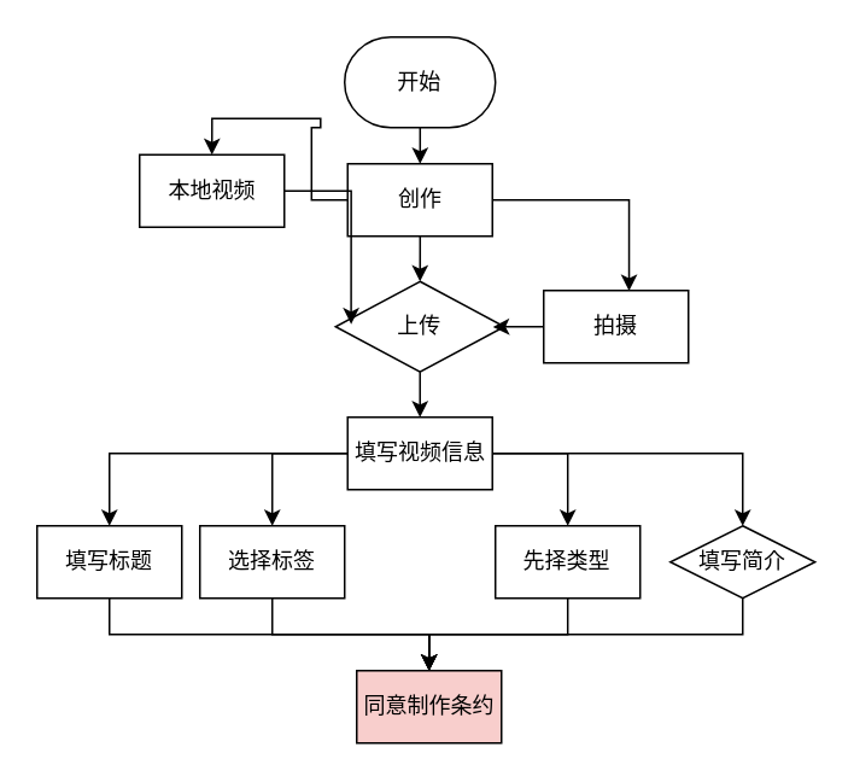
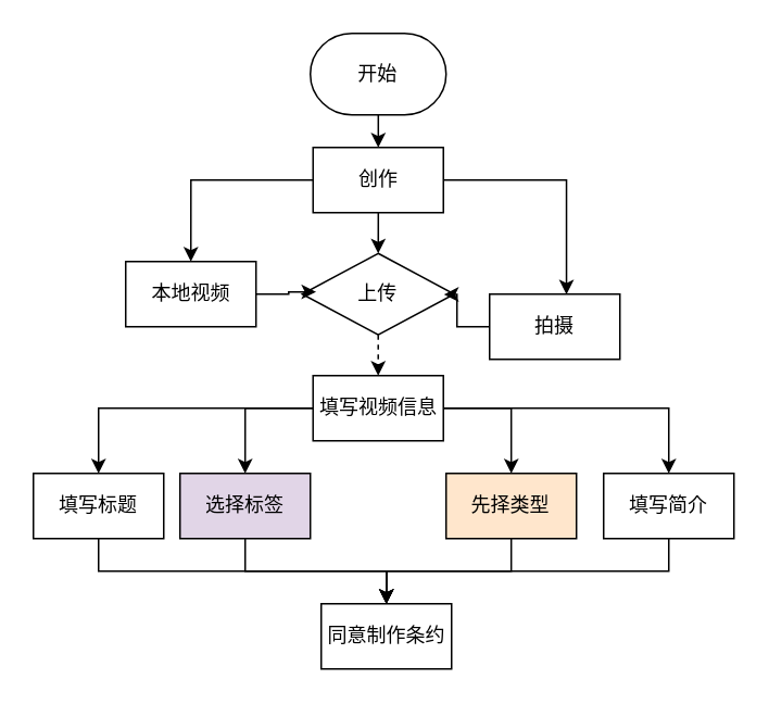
- <mxCell id="19" value="本地视频" style="rounded=0;whiteSpace=wrap;html=1;" vertex="1" parent="1"><mxGeometry x="76.66" y="85" width="80" height="40" as="geometry" /></mxCell>
+ <mxCell id="19" value="本地视频" style="rounded=0;whiteSpace=wrap;html=1;" vertex="1" parent="1"><mxGeometry x="76.66" y="160" width="80" height="40" as="geometry" /></mxCell>
- <mxCell id="21" value="拍摄" style="rounded=0;whiteSpace=wrap;html=1;" vertex="1" parent="1"><mxGeometry x="300" y="160" width="80" height="40" as="geometry" /></mxCell>
+ <mxCell id="21" value="拍摄" style="rounded=0;whiteSpace=wrap;html=1;" vertex="1" parent="1"><mxGeometry x="300" y="180" width="80" height="40" as="geometry" /></mxCell>
- <mxCell id="8" style="edgeStyle=orthogonalEdgeStyle;rounded=0;orthogonalLoop=1;jettySize=auto;html=1;exitX=0.5;exitY=1;exitDx=0;exitDy=0;exitPerimeter=0;entryX=0.5;entryY=0;entryDx=0;entryDy=0;" edge="1" parent="1" source="9" target="14"><mxGeometry relative="1" as="geometry" /></mxCell>
+ <mxCell id="8" style="edgeStyle=orthogonalEdgeStyle;rounded=0;orthogonalLoop=1;jettySize=auto;html=1;exitX=0.5;exitY=1;exitDx=0;exitDy=0;exitPerimeter=0;entryX=0.5;entryY=0;entryDx=0;entryDy=0;dashed=1;" edge="1" parent="1" source="9" target="14"><mxGeometry relative="1" as="geometry" /></mxCell>
- <mxCell id="25" value="选择标签" style="rounded=0;whiteSpace=wrap;html=1;" vertex="1" parent="1"><mxGeometry x="109.99" y="290" width="80" height="40" as="geometry" /></mxCell>
+ <mxCell id="25" value="选择标签" style="rounded=0;whiteSpace=wrap;html=1;fillColor=#e1d5e7;" vertex="1" parent="1"><mxGeometry x="109.99" y="290" width="80" height="40" as="geometry" /></mxCell>
- <mxCell id="23" value="先择类型" style="rounded=0;whiteSpace=wrap;html=1;" vertex="1" parent="1"><mxGeometry x="273.32" y="290" width="80" height="40" as="geometry" /></mxCell>
+ <mxCell id="23" value="先择类型" style="rounded=0;whiteSpace=wrap;html=1;fillColor=#ffe6cc;" vertex="1" parent="1"><mxGeometry x="273.32" y="290" width="80" height="40" as="geometry" /></mxCell>
- <mxCell id="16" value="填写简介" style="rhombus;whiteSpace=wrap;html=1;" vertex="1" parent="1"><mxGeometry x="370" y="290" width="80" height="40" as="geometry" /></mxCell>
+ <mxCell id="16" value="填写简介" style="rounded=0;whiteSpace=wrap;html=1;" vertex="1" parent="1"><mxGeometry x="370" y="290" width="80" height="40" as="geometry" /></mxCell>
- <mxCell id="17" value="同意制作条约" style="rounded=0;whiteSpace=wrap;html=1;fillColor=#f8cecc;" vertex="1" parent="1"><mxGeometry x="196.67" y="370" width="80" height="40" as="geometry" /></mxCell>
+ <mxCell id="17" value="同意制作条约" style="rounded=0;whiteSpace=wrap;html=1;" vertex="1" parent="1"><mxGeometry x="196.67" y="370" width="80" height="40" as="geometry" /></mxCell>
